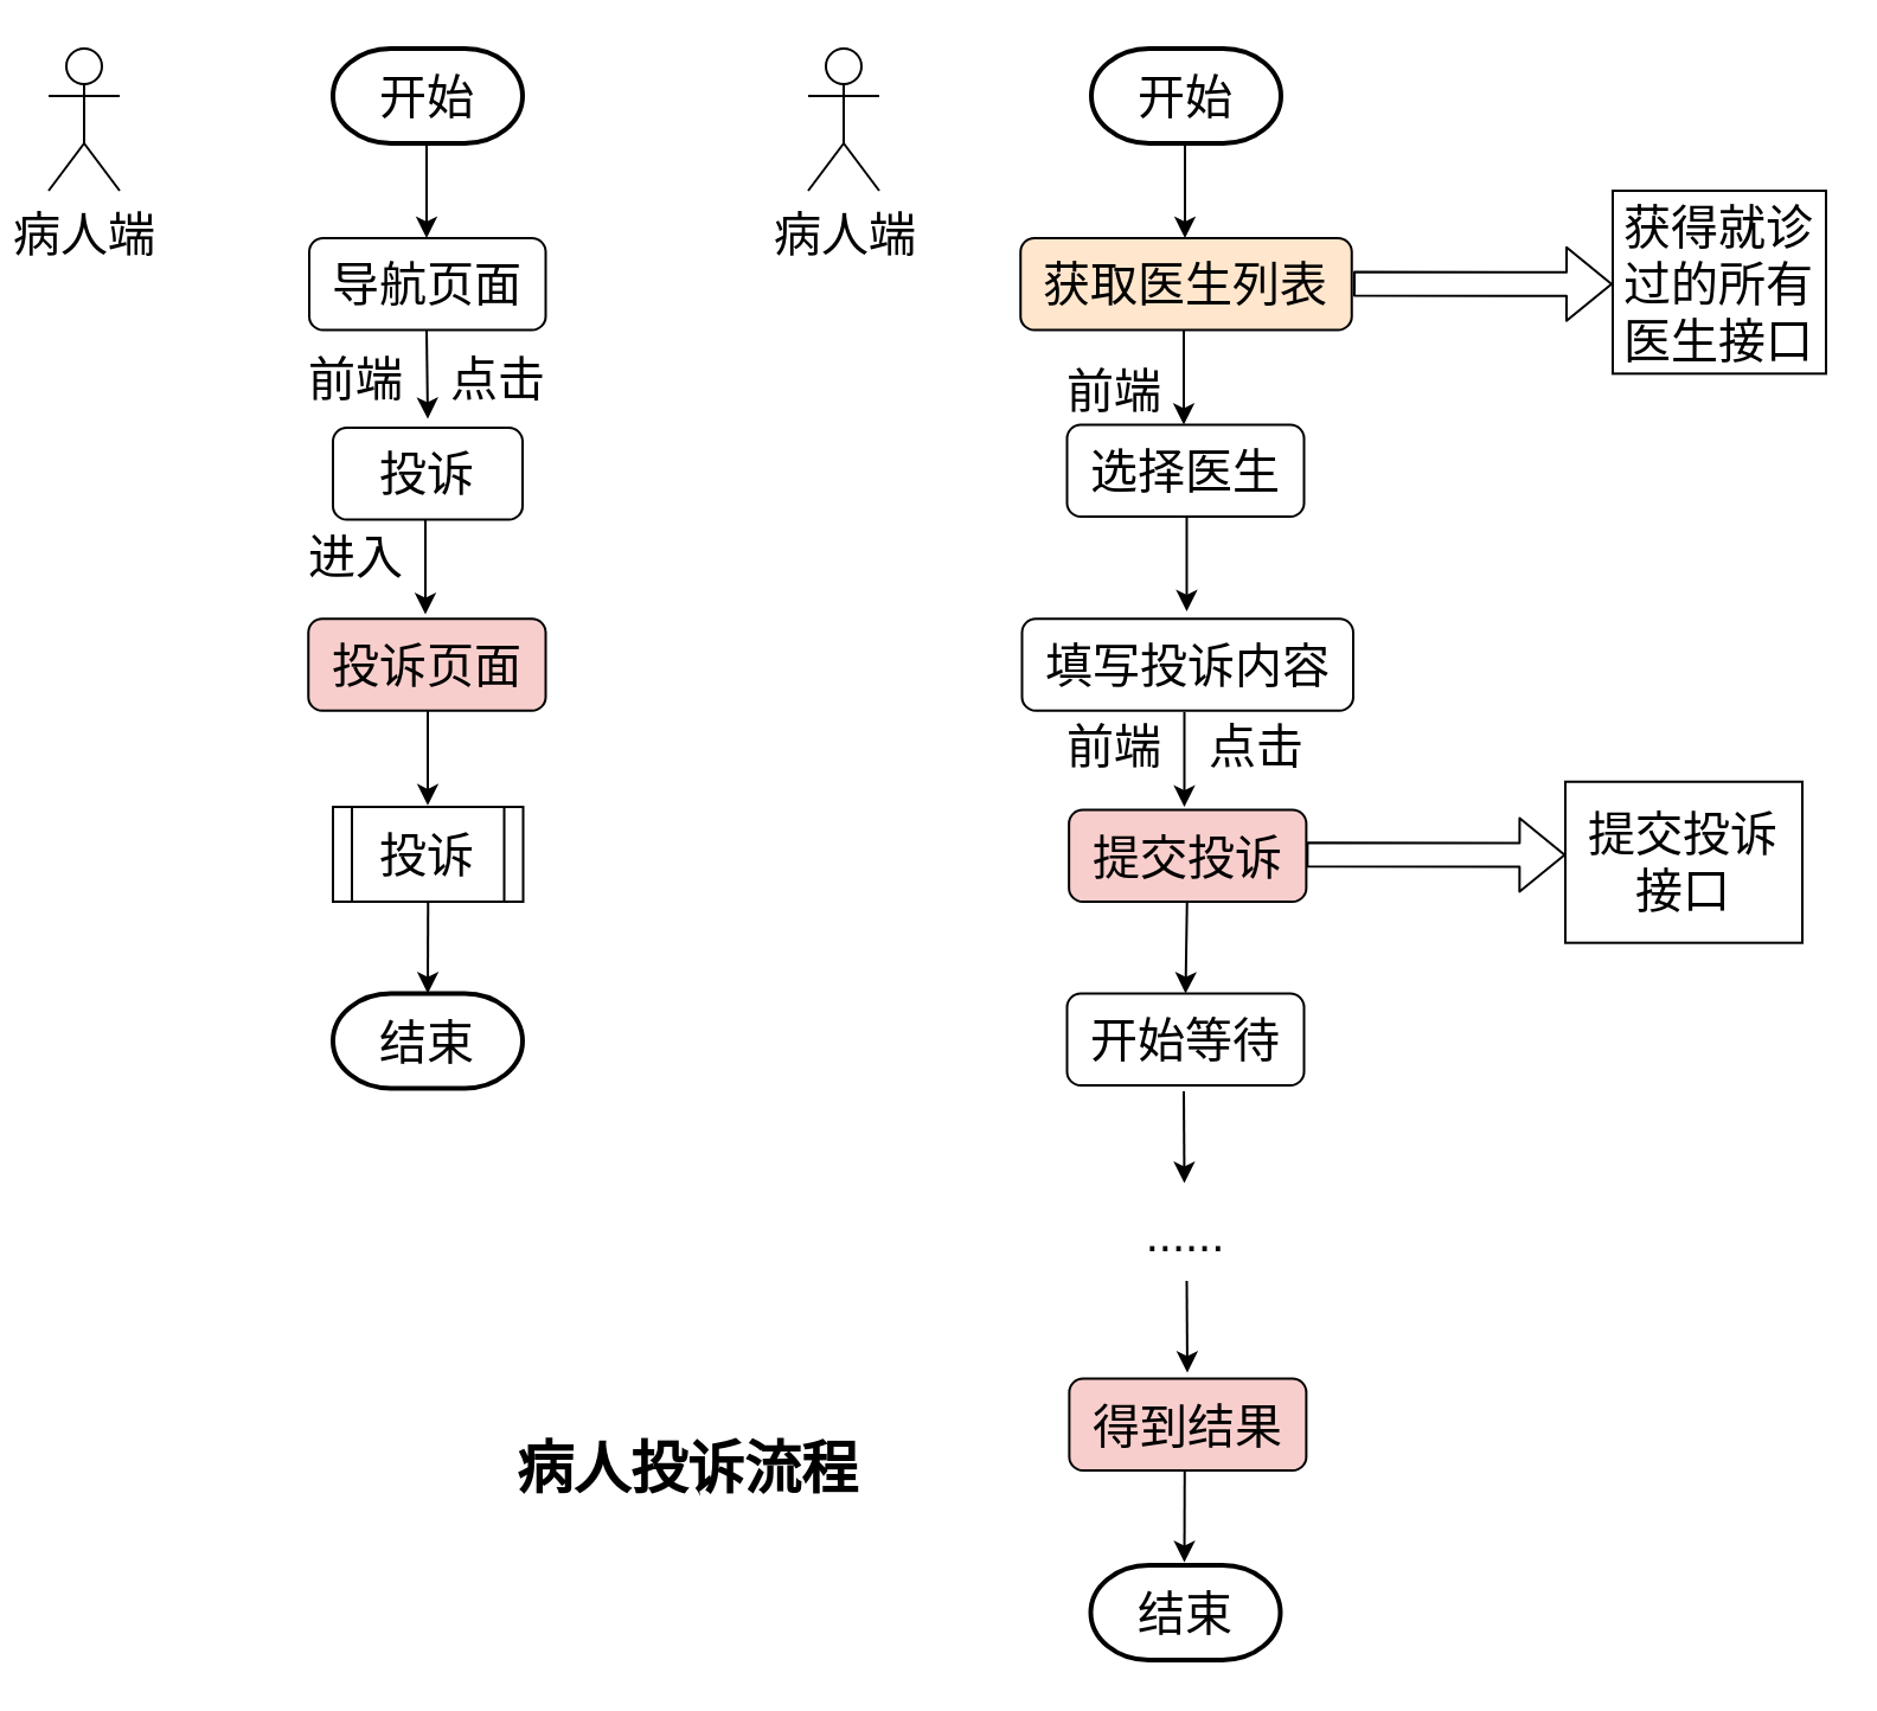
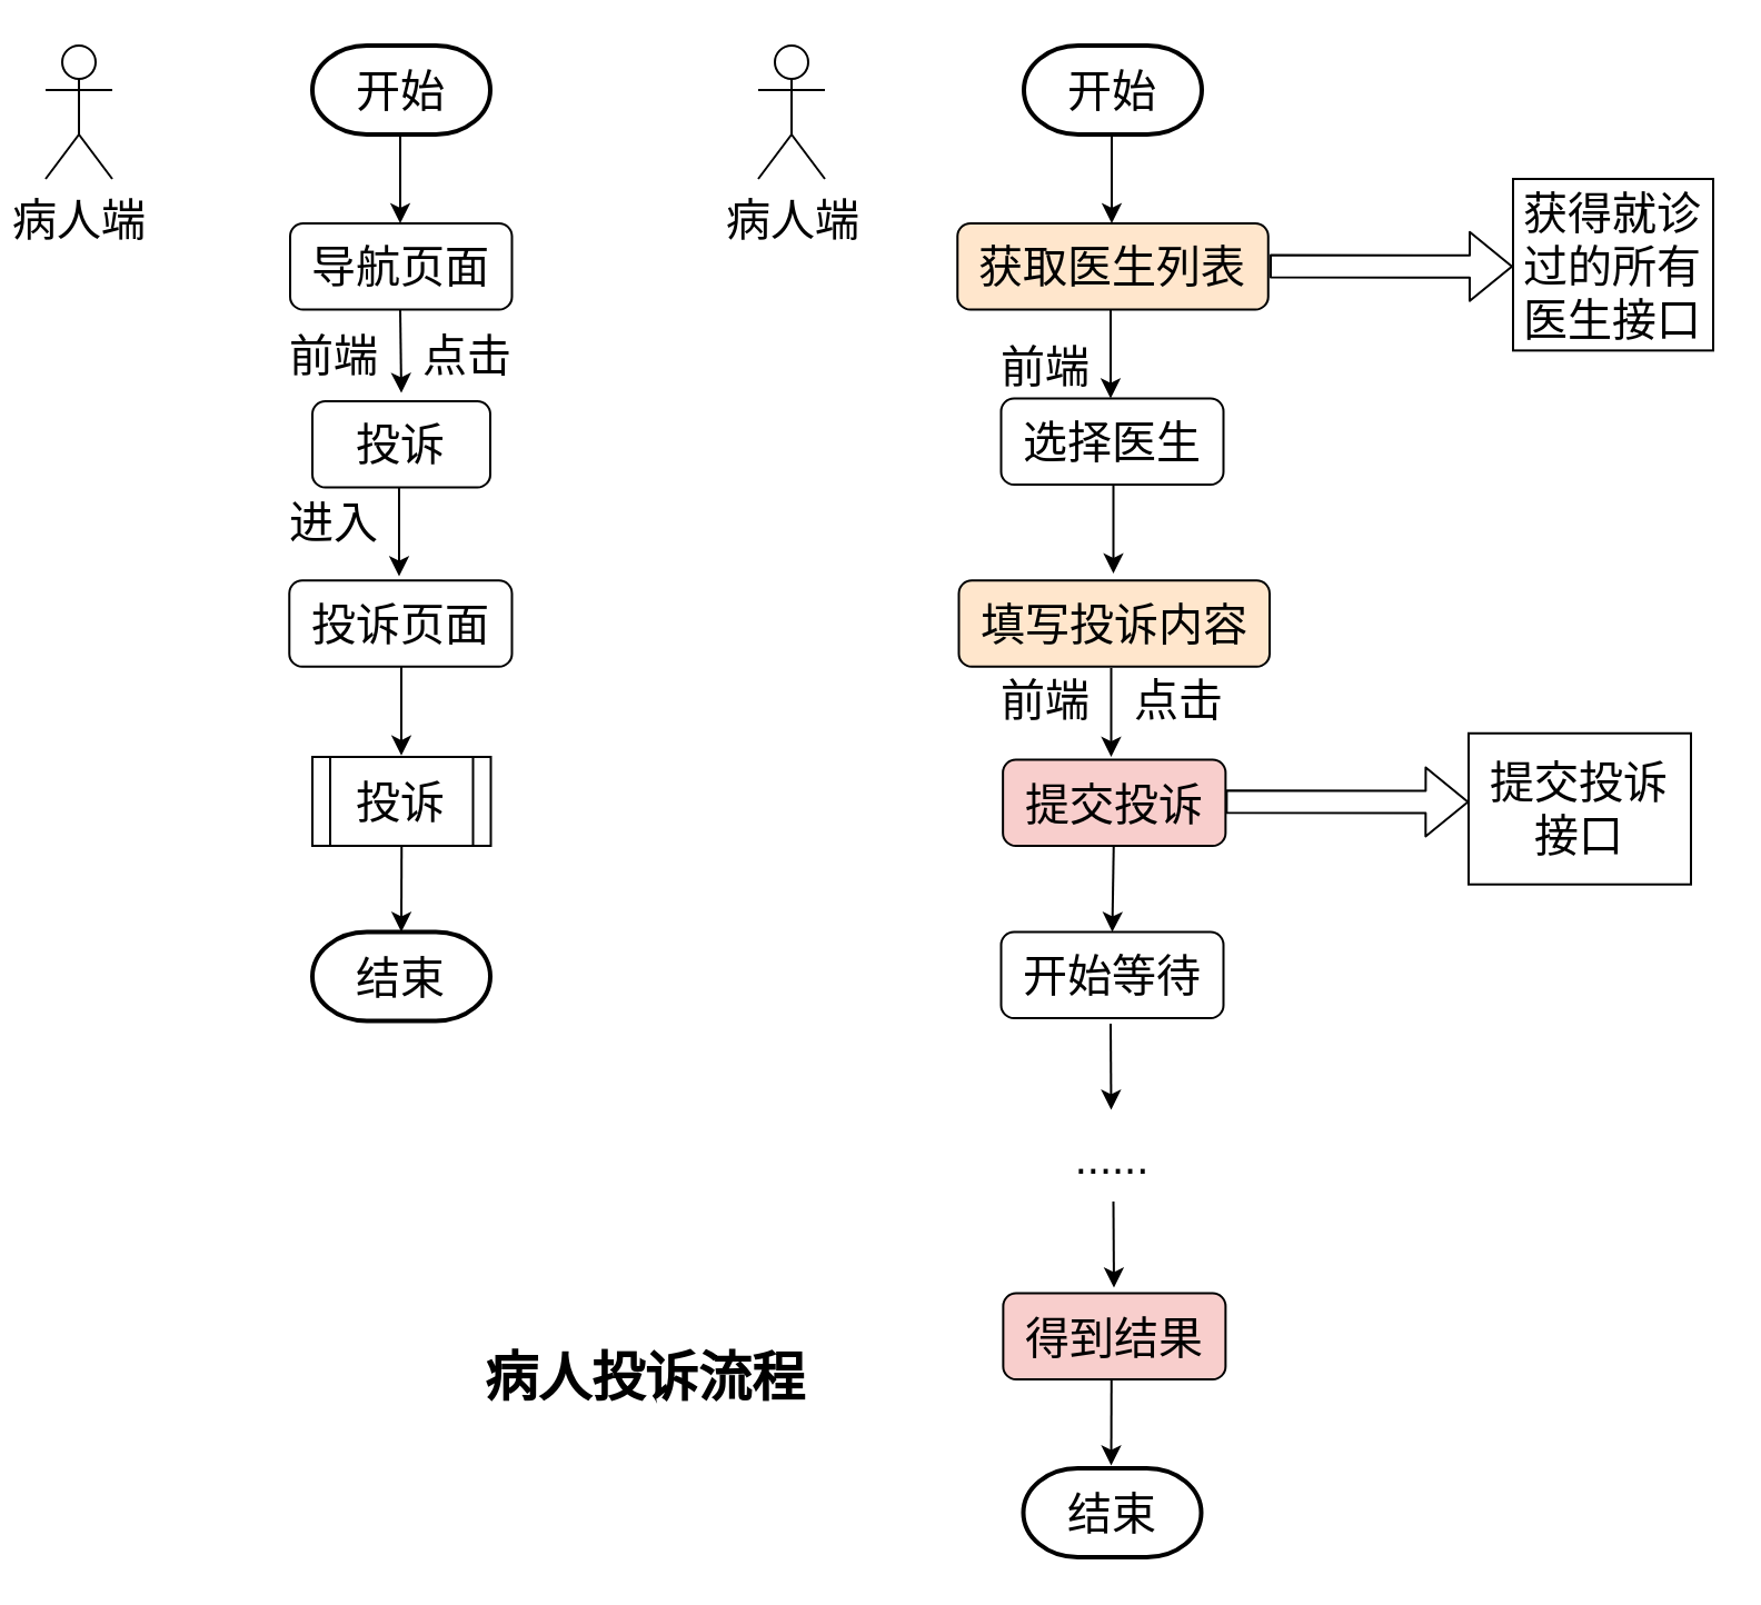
- <mxCell id="11" value="投诉页面" style="rounded=1;whiteSpace=wrap;html=1;fontSize=20;fillColor=#f8cecc;" parent="1" vertex="1"><mxGeometry x="129.63" y="260.63" width="100.12" height="38.75" as="geometry" /></mxCell>
+ <mxCell id="11" value="投诉页面" style="rounded=1;whiteSpace=wrap;html=1;fontSize=20;" parent="1" vertex="1"><mxGeometry x="129.63" y="260.63" width="100.12" height="38.75" as="geometry" /></mxCell>
- <mxCell id="30" value="填写投诉内容" style="rounded=1;whiteSpace=wrap;html=1;fontSize=20;" parent="1" vertex="1"><mxGeometry x="430.75" y="260.63" width="139.75" height="38.75" as="geometry" /></mxCell>
+ <mxCell id="30" value="填写投诉内容" style="rounded=1;whiteSpace=wrap;html=1;fontSize=20;fillColor=#ffe6cc;" parent="1" vertex="1"><mxGeometry x="430.75" y="260.63" width="139.75" height="38.75" as="geometry" /></mxCell>
